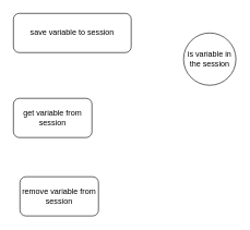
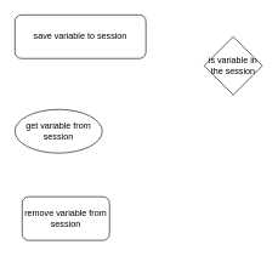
- <mxCell id="5" value="is variable in the session" style="ellipse;whiteSpace=wrap;html=1;" parent="1" vertex="1"><mxGeometry x="280" y="50" width="80" height="80" as="geometry" /></mxCell>
+ <mxCell id="5" value="is variable in the session" style="rhombus;whiteSpace=wrap;html=1;" parent="1" vertex="1"><mxGeometry x="280" y="50" width="80" height="80" as="geometry" /></mxCell>
- <mxCell id="3" value="get variable from session" style="rounded=1;whiteSpace=wrap;html=1;" parent="1" vertex="1"><mxGeometry x="20" y="150" width="120" height="60" as="geometry" /></mxCell>
+ <mxCell id="3" value="get variable from session" style="ellipse;whiteSpace=wrap;html=1;" parent="1" vertex="1"><mxGeometry x="20" y="150" width="120" height="60" as="geometry" /></mxCell>
